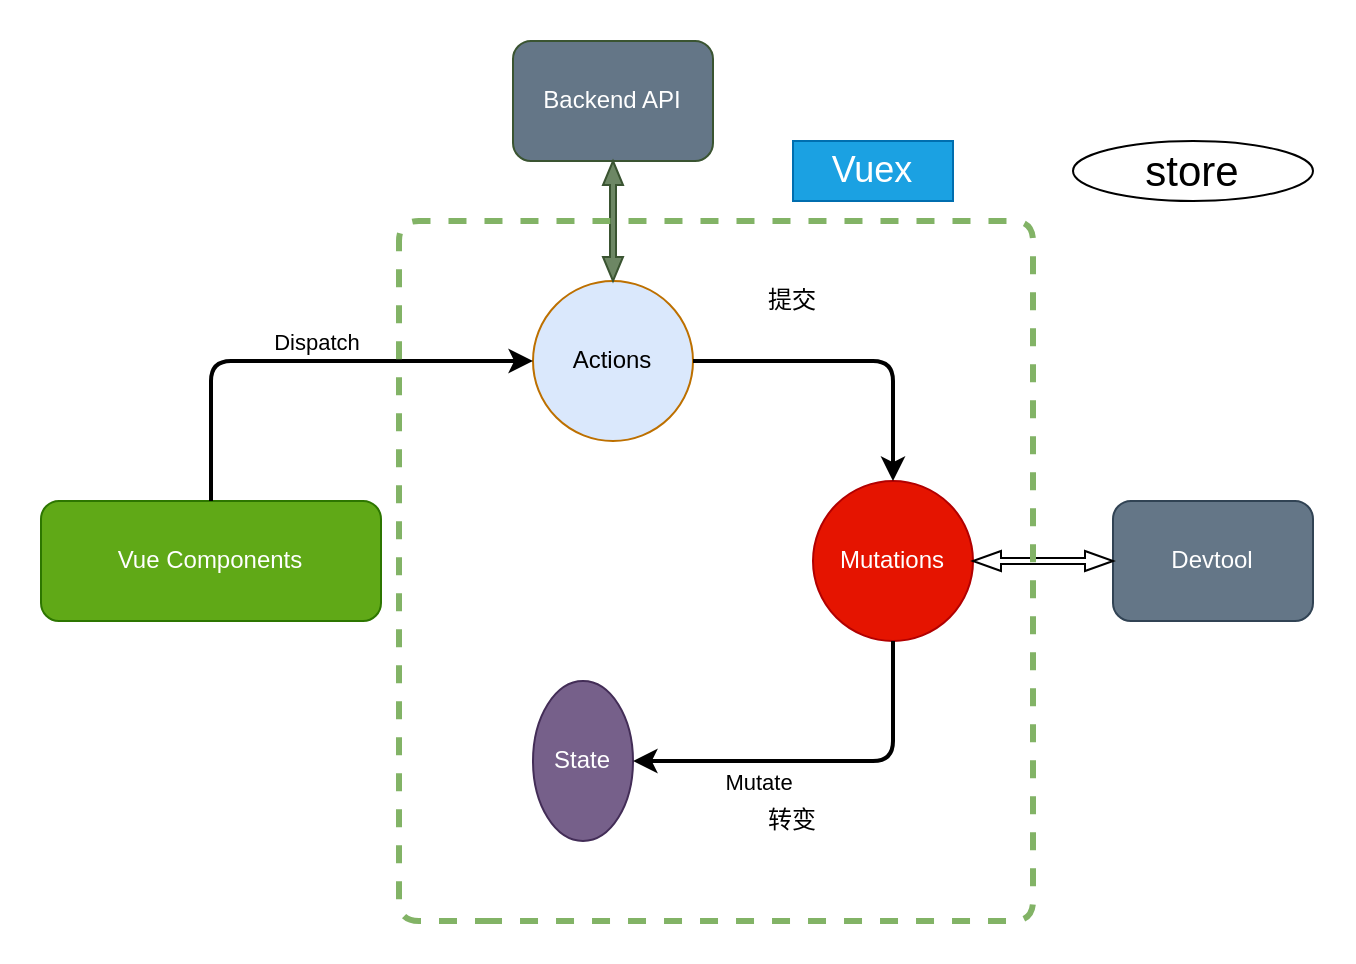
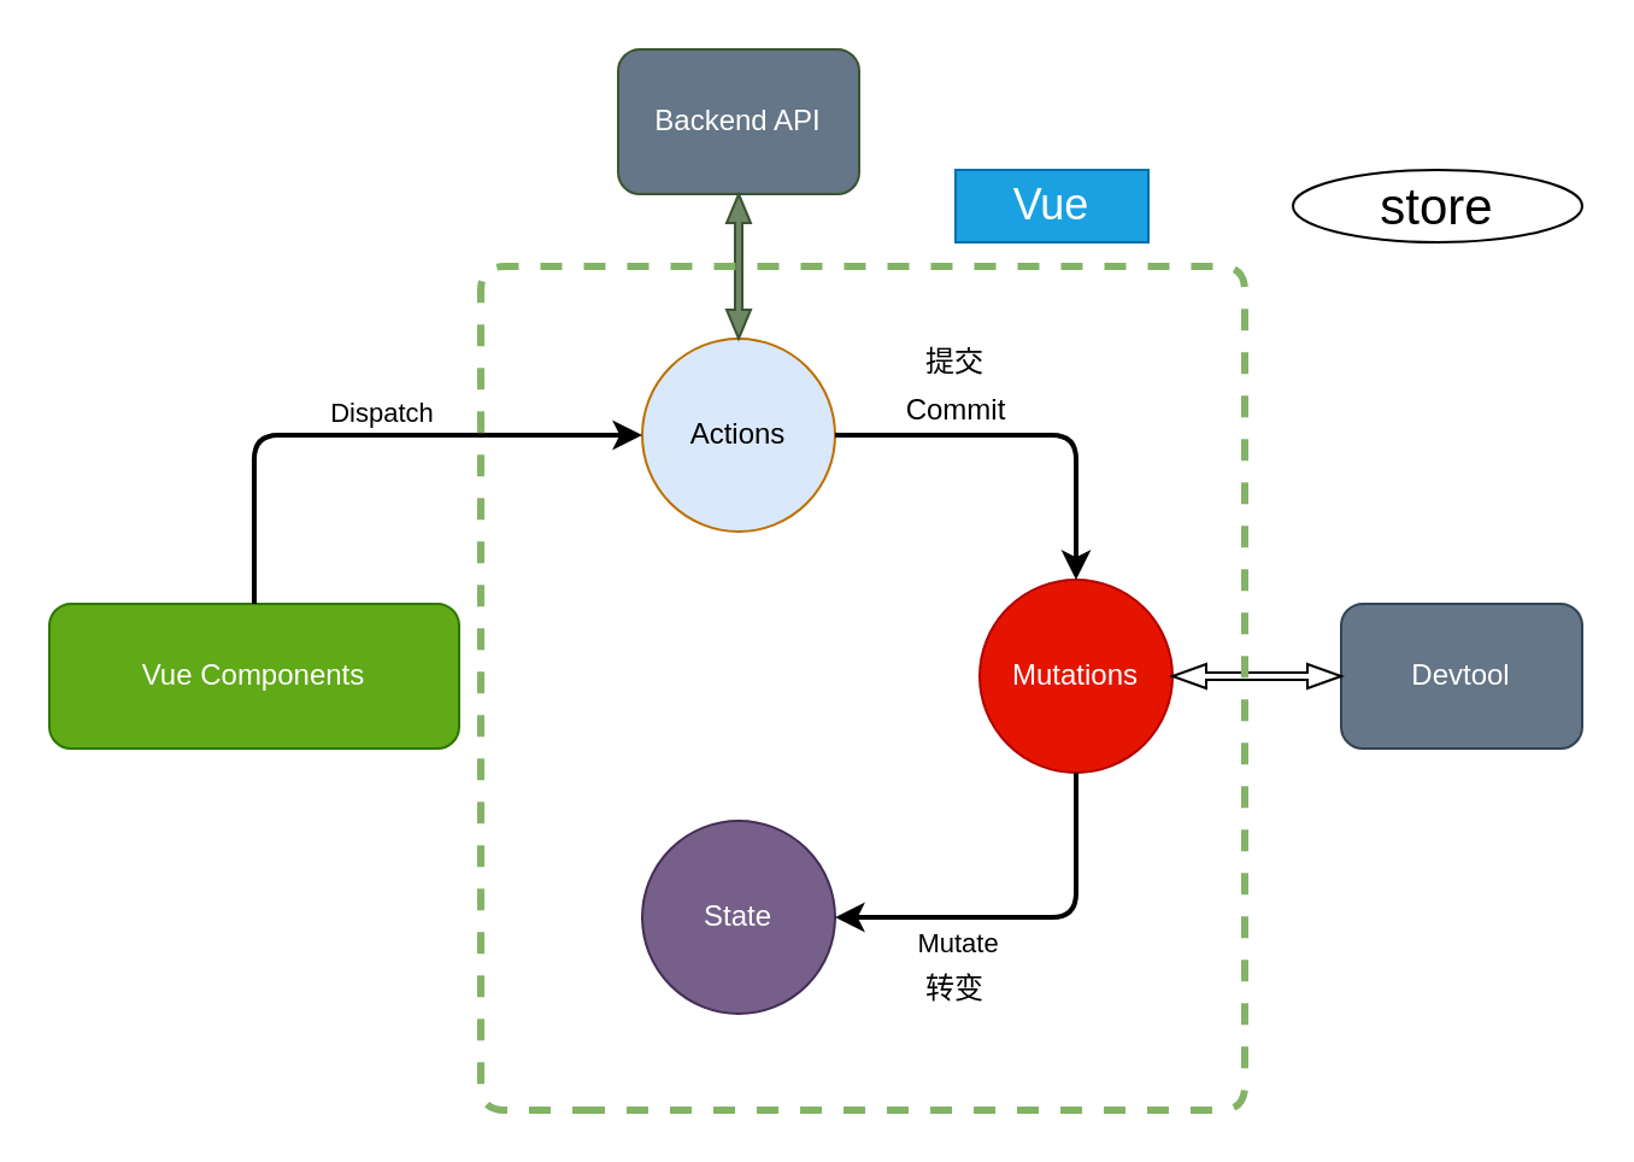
- <mxCell id="17" value="&lt;font style=&quot;font-size: 18px&quot;&gt;Vuex&lt;/font&gt;" style="text;html=1;align=center;verticalAlign=middle;whiteSpace=wrap;rounded=0;labelBackgroundColor=none;fillColor=#1ba1e2;strokeColor=#006EAF;fontColor=#ffffff;" parent="1" vertex="1"><mxGeometry x="396" y="70" width="80" height="30" as="geometry" /></mxCell>
+ <mxCell id="17" value="&lt;font style=&quot;font-size: 18px&quot;&gt;Vue&lt;/font&gt;" style="text;html=1;align=center;verticalAlign=middle;whiteSpace=wrap;rounded=0;labelBackgroundColor=none;fillColor=#1ba1e2;strokeColor=#006EAF;fontColor=#ffffff;" parent="1" vertex="1"><mxGeometry x="396" y="70" width="80" height="30" as="geometry" /></mxCell>
+ <mxCell id="13" value="Commit" style="text;html=1;align=center;verticalAlign=middle;resizable=0;points=[];autosize=1;strokeColor=none;" parent="1" vertex="1"><mxGeometry x="366" y="160" width="60" height="20" as="geometry" /></mxCell>
- <mxCell id="4" value="State" style="ellipse;whiteSpace=wrap;html=1;aspect=fixed;fillColor=#76608a;strokeColor=#432D57;fontColor=#ffffff;" parent="1" vertex="1"><mxGeometry x="266" y="340" width="50" height="80" as="geometry" /></mxCell>
+ <mxCell id="4" value="State" style="ellipse;whiteSpace=wrap;html=1;aspect=fixed;fillColor=#76608a;strokeColor=#432D57;fontColor=#ffffff;" parent="1" vertex="1"><mxGeometry x="266" y="340" width="80" height="80" as="geometry" /></mxCell>
